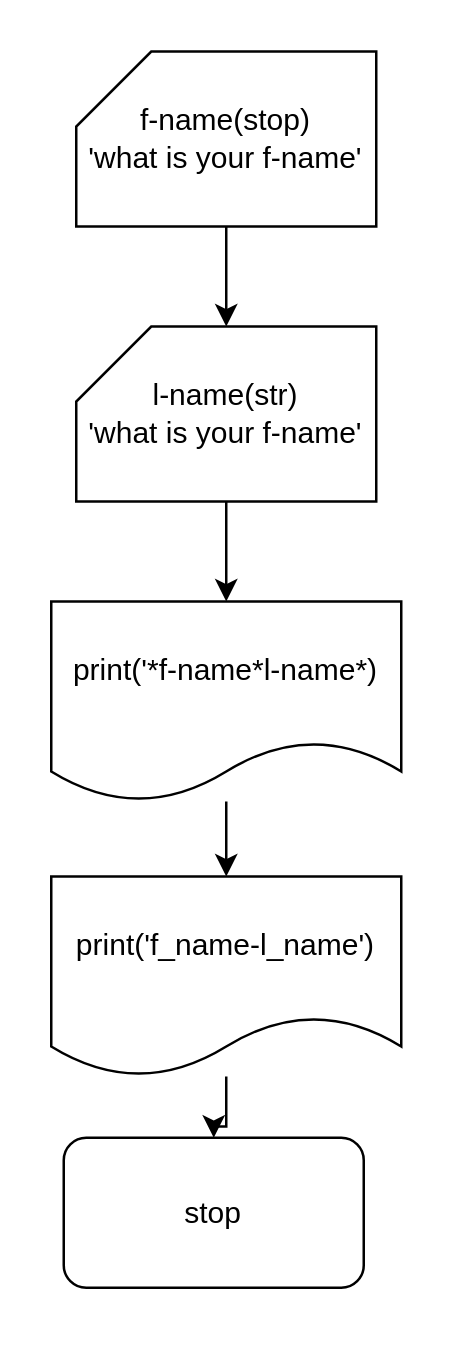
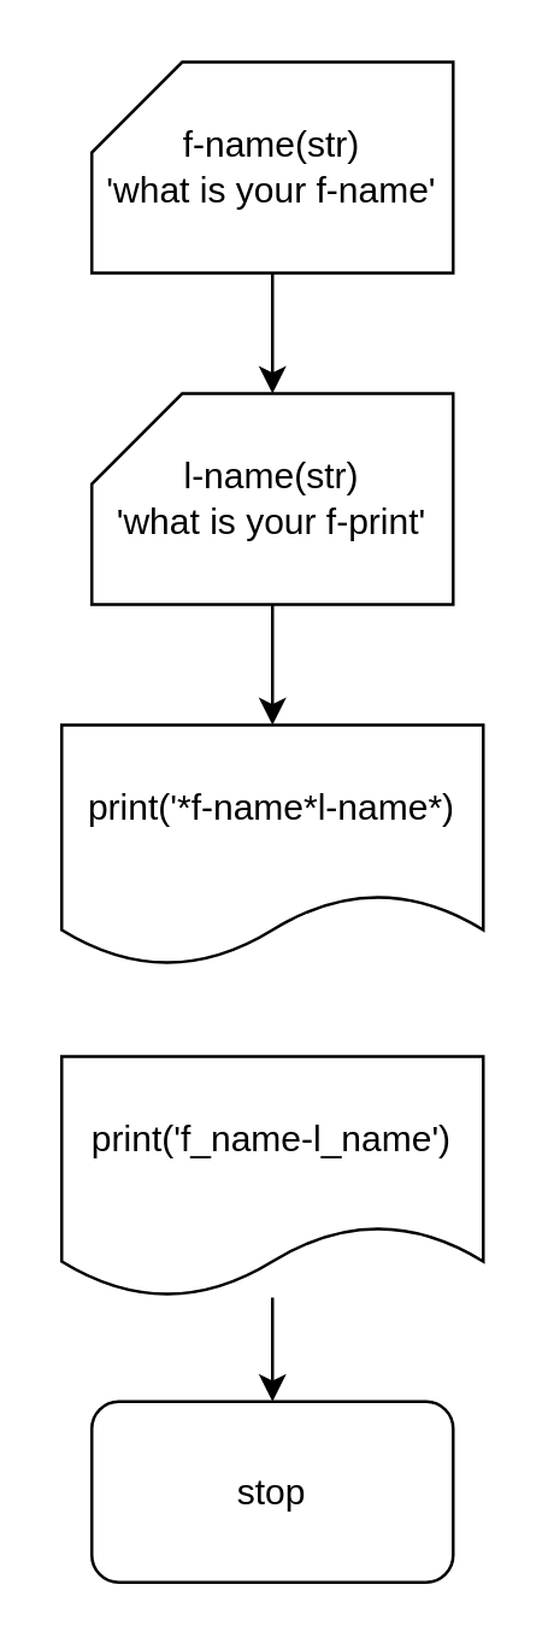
- <mxCell id="3" value="f-name(stop)&lt;div&gt;'what is your f-name'&lt;/div&gt;" style="shape=card;whiteSpace=wrap;html=1;" vertex="1" parent="1"><mxGeometry x="30" y="20" width="120" height="70" as="geometry" /></mxCell>
+ <mxCell id="3" value="f-name(str)&lt;div&gt;'what is your f-name'&lt;/div&gt;" style="shape=card;whiteSpace=wrap;html=1;" vertex="1" parent="1"><mxGeometry x="30" y="20" width="120" height="70" as="geometry" /></mxCell>
- <mxCell id="5" value="l-name(str)&lt;div&gt;'what is your f-name'&lt;/div&gt;" style="shape=card;whiteSpace=wrap;html=1;" vertex="1" parent="1"><mxGeometry x="30" y="130" width="120" height="70" as="geometry" /></mxCell>
+ <mxCell id="5" value="l-name(str)&lt;div&gt;'what is your f-print'&lt;/div&gt;" style="shape=card;whiteSpace=wrap;html=1;" vertex="1" parent="1"><mxGeometry x="30" y="130" width="120" height="70" as="geometry" /></mxCell>
- <mxCell id="6" value="" style="edgeStyle=orthogonalEdgeStyle;rounded=0;orthogonalLoop=1;jettySize=auto;html=1;" edge="1" parent="1" source="7" target="10"><mxGeometry relative="1" as="geometry" /></mxCell>
- <mxCell id="8" value="stop" style="rounded=1;whiteSpace=wrap;html=1;" vertex="1" parent="1"><mxGeometry x="25" y="454.5" width="120" height="60" as="geometry" /></mxCell>
+ <mxCell id="8" value="stop" style="rounded=1;whiteSpace=wrap;html=1;" vertex="1" parent="1"><mxGeometry x="30" y="464.5" width="120" height="60" as="geometry" /></mxCell>
